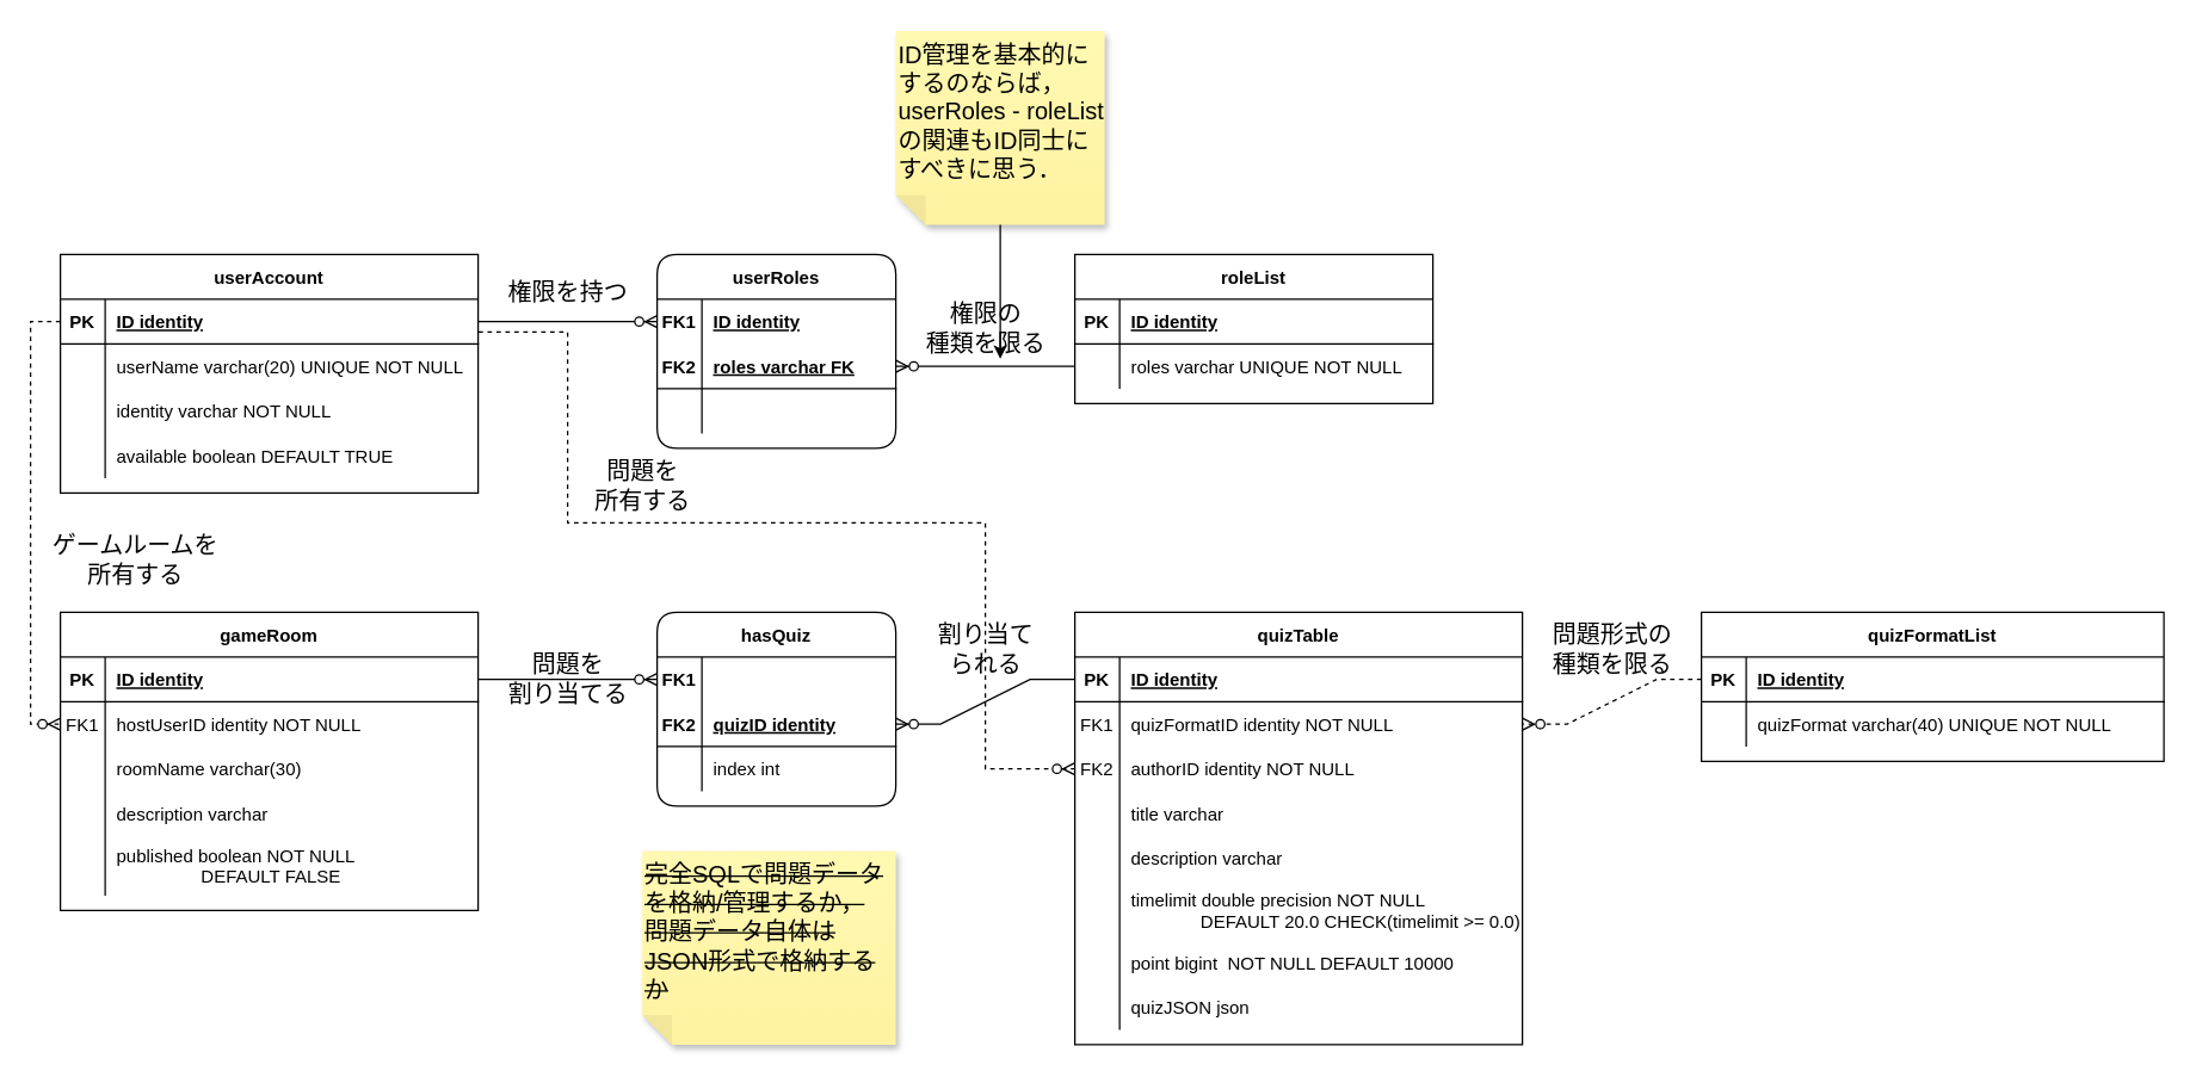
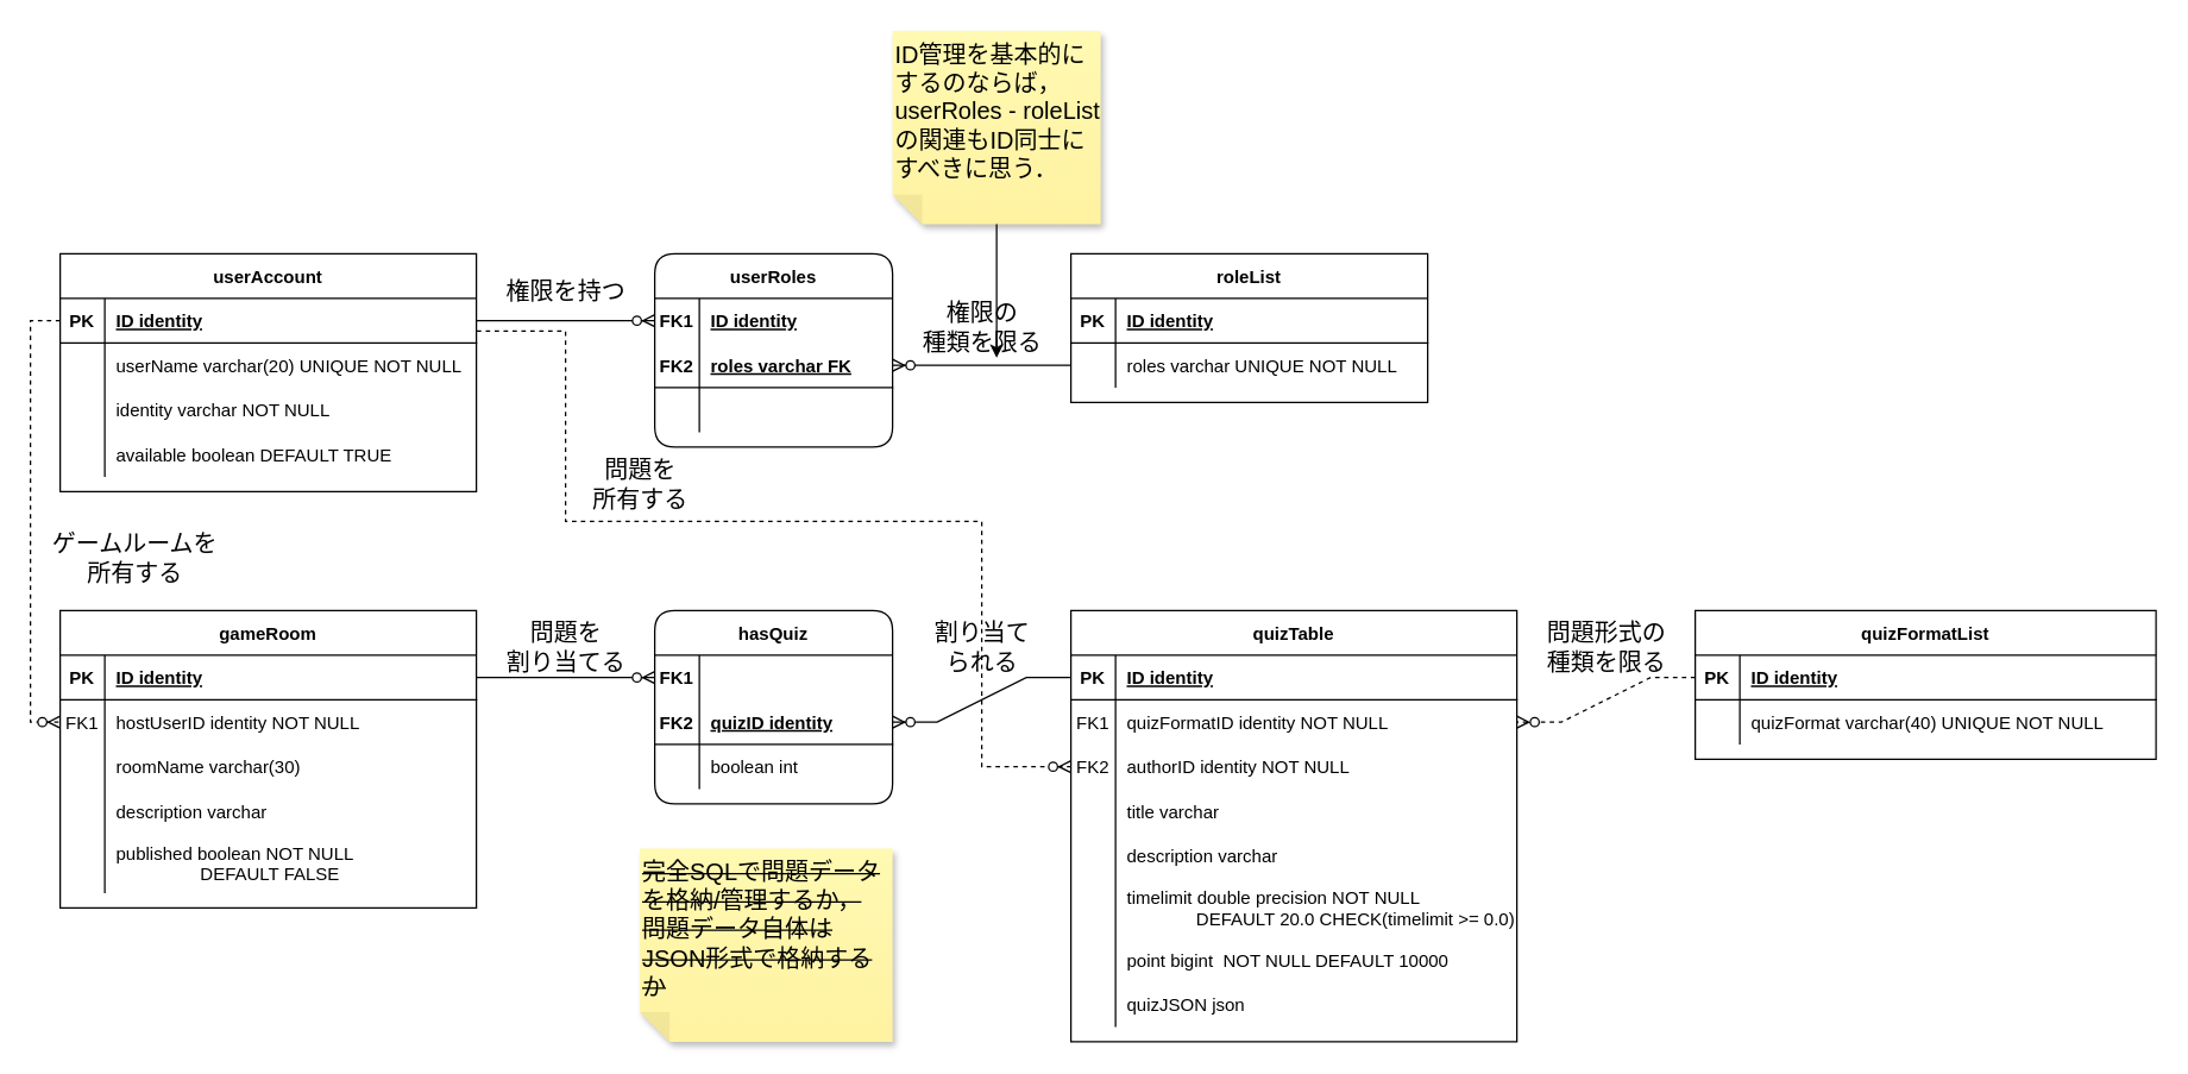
- <mxCell id="100" value="問題を&lt;div&gt;割り当てる&lt;/div&gt;" style="text;html=1;align=center;verticalAlign=middle;resizable=0;points=[];autosize=1;strokeColor=none;fillColor=none;fontSize=16;" parent="1" vertex="1"><mxGeometry x="330" y="430" width="100" height="50" as="geometry" /></mxCell>
+ <mxCell id="100" value="問題を&lt;div&gt;割り当てる&lt;/div&gt;" style="text;html=1;align=center;verticalAlign=middle;resizable=0;points=[];autosize=1;strokeColor=none;fillColor=none;fontSize=16;" parent="1" vertex="1"><mxGeometry x="330" y="410" width="100" height="50" as="geometry" /></mxCell>
- <mxCell id="60" value="index int" style="shape=partialRectangle;overflow=hidden;connectable=0;fillColor=none;top=0;left=0;bottom=0;right=0;align=left;spacingLeft=6;" parent="58" vertex="1"><mxGeometry x="30" width="130" height="30" as="geometry"><mxRectangle width="130" height="30" as="alternateBounds" /></mxGeometry></mxCell>
+ <mxCell id="60" value="boolean int" style="shape=partialRectangle;overflow=hidden;connectable=0;fillColor=none;top=0;left=0;bottom=0;right=0;align=left;spacingLeft=6;" parent="58" vertex="1"><mxGeometry x="30" width="130" height="30" as="geometry"><mxRectangle width="130" height="30" as="alternateBounds" /></mxGeometry></mxCell>
